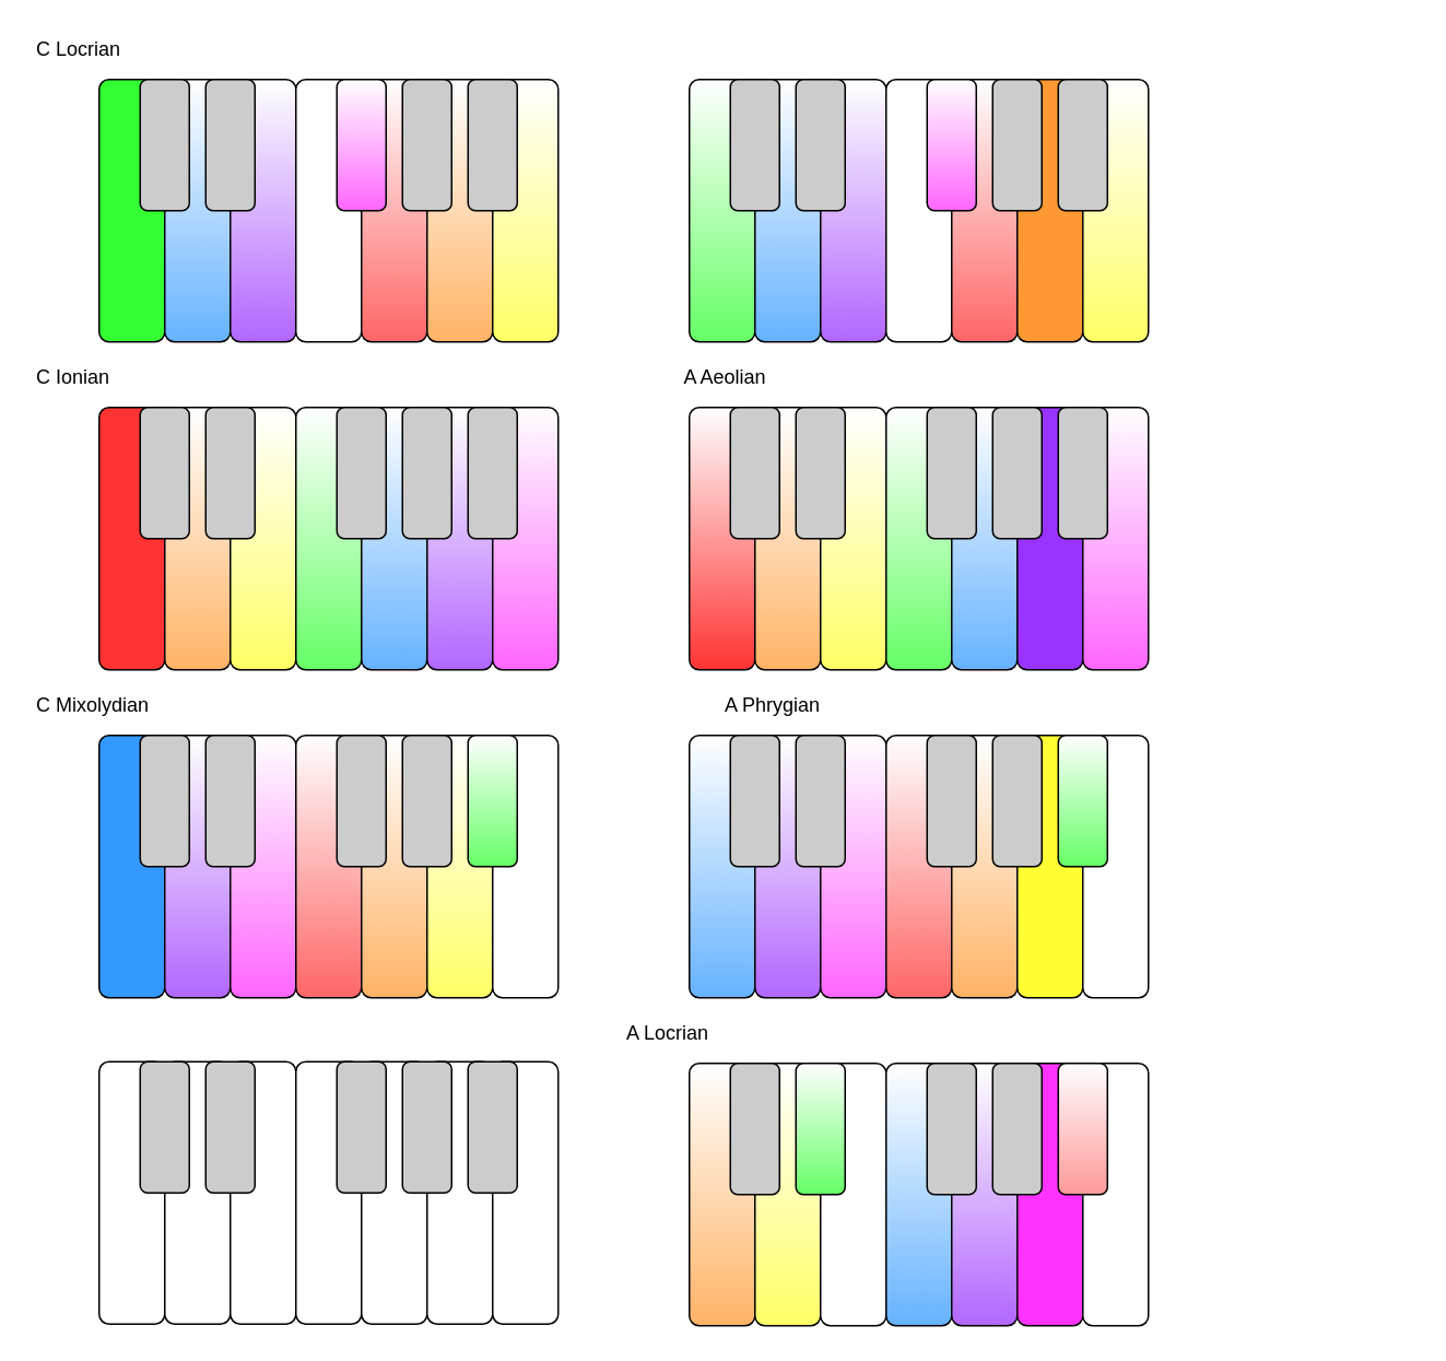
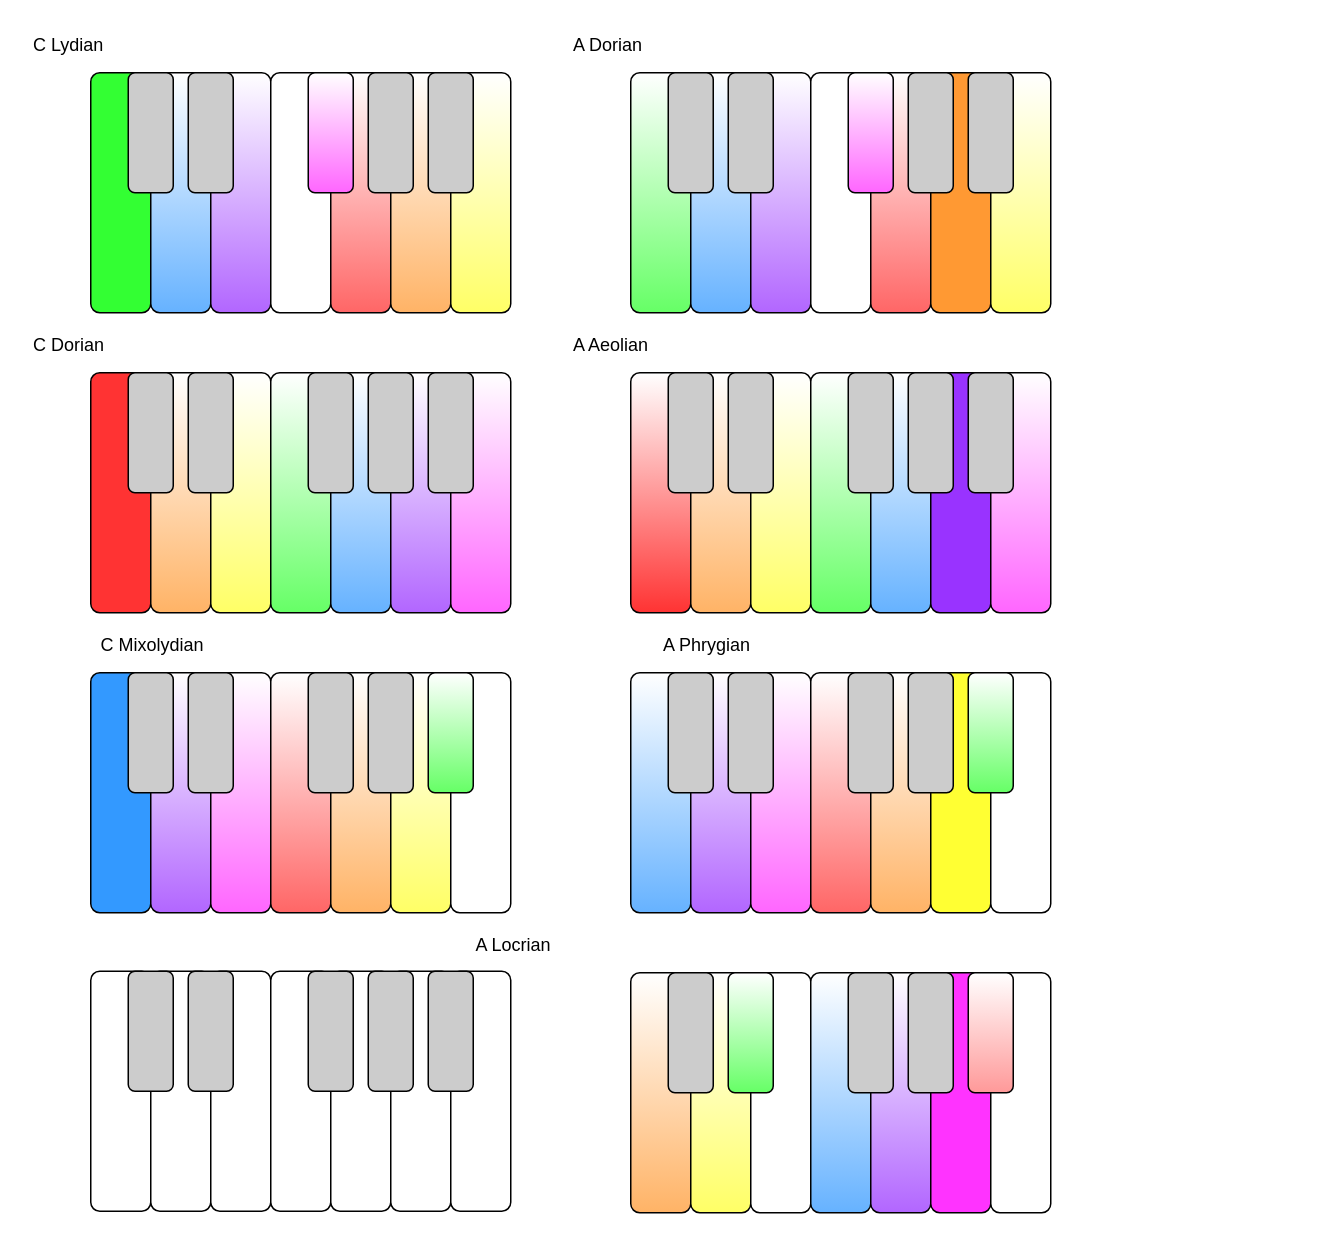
- <mxCell id="53" value="C Locrian" style="text;html=1;strokeColor=none;fillColor=none;align=left;verticalAlign=middle;whiteSpace=wrap;rounded=0;" parent="1" vertex="1"><mxGeometry y="20" width="320" height="20" as="geometry" x="20" /></mxCell>
+ <mxCell id="53" value="C Lydian" style="text;html=1;strokeColor=none;fillColor=none;align=left;verticalAlign=middle;whiteSpace=wrap;rounded=0;" parent="1" vertex="1"><mxGeometry y="20" width="320" height="20" as="geometry" x="20" /></mxCell>
+ <mxCell id="27" value="A Dorian" style="text;html=1;strokeColor=none;fillColor=none;align=left;verticalAlign=middle;whiteSpace=wrap;rounded=0;" parent="1" vertex="1"><mxGeometry x="380" y="20" width="320" height="20" as="geometry" /></mxCell>
- <mxCell id="26" value="C Ionian" style="text;html=1;strokeColor=none;fillColor=none;align=left;verticalAlign=middle;whiteSpace=wrap;rounded=0;" parent="1" vertex="1"><mxGeometry y="220" width="320" height="20" as="geometry" x="20" /></mxCell>
+ <mxCell id="26" value="C Dorian" style="text;html=1;strokeColor=none;fillColor=none;align=left;verticalAlign=middle;whiteSpace=wrap;rounded=0;" parent="1" vertex="1"><mxGeometry y="220" width="320" height="20" as="geometry" x="20" /></mxCell>
- <mxCell id="79" value="A Aeolian" style="text;html=1;strokeColor=none;fillColor=none;align=left;verticalAlign=middle;whiteSpace=wrap;rounded=0;" parent="1" vertex="1"><mxGeometry x="415" y="220" width="320" height="20" as="geometry" /></mxCell>
+ <mxCell id="79" value="A Aeolian" style="text;html=1;strokeColor=none;fillColor=none;align=left;verticalAlign=middle;whiteSpace=wrap;rounded=0;" parent="1" vertex="1"><mxGeometry x="380" y="220" width="320" height="20" as="geometry" /></mxCell>
- <mxCell id="66" value="C Mixolydian" style="text;html=1;strokeColor=none;fillColor=none;align=left;verticalAlign=middle;whiteSpace=wrap;rounded=0;" parent="1" vertex="1"><mxGeometry y="420" width="320" height="20" as="geometry" x="20" /></mxCell>
+ <mxCell id="66" value="C Mixolydian" style="text;html=1;strokeColor=none;fillColor=none;align=left;verticalAlign=middle;whiteSpace=wrap;rounded=0;" parent="1" vertex="1"><mxGeometry x="65" y="420" width="320" height="20" as="geometry" /></mxCell>
- <mxCell id="92" value="A Locrian" style="text;html=1;strokeColor=none;fillColor=none;align=left;verticalAlign=middle;whiteSpace=wrap;rounded=0;" parent="1" vertex="1"><mxGeometry x="380" y="620" width="320" height="20" as="geometry" /></mxCell>
+ <mxCell id="92" value="A Locrian" style="text;html=1;strokeColor=none;fillColor=none;align=left;verticalAlign=middle;whiteSpace=wrap;rounded=0;" parent="1" vertex="1"><mxGeometry x="315" y="620" width="320" height="20" as="geometry" /></mxCell>
